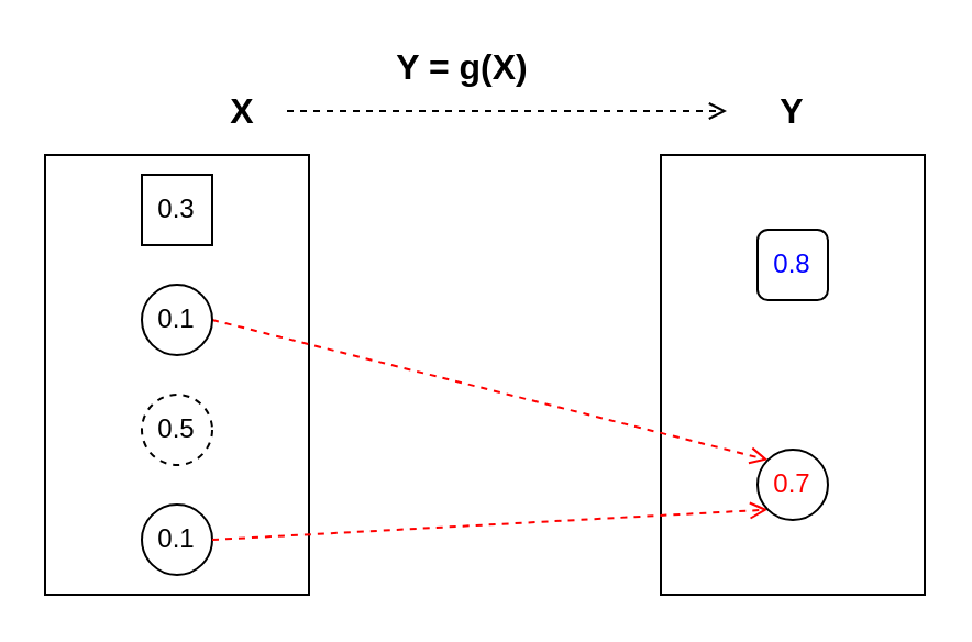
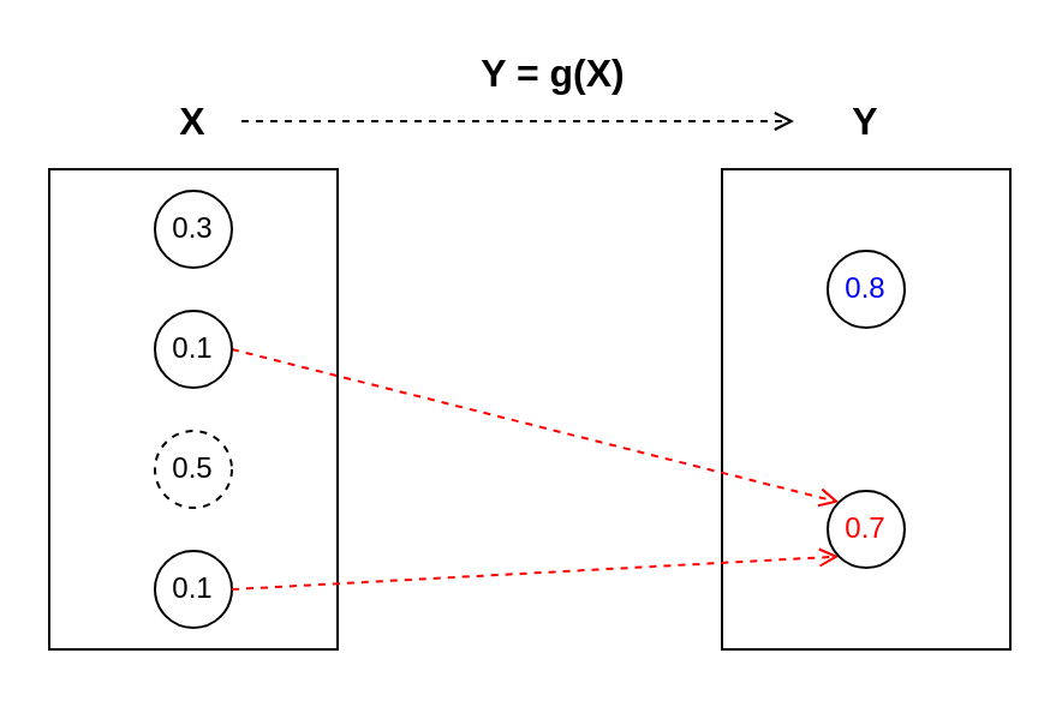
- <mxCell id="15" value="Y = g(X)" style="text;html=1;strokeColor=none;fillColor=none;align=center;verticalAlign=middle;whiteSpace=wrap;rounded=0;fontSize=16;fontStyle=1" vertex="1" parent="1"><mxGeometry x="160" y="20" width="100" height="20" as="geometry" /></mxCell>
+ <mxCell id="15" value="Y = g(X)" style="text;html=1;strokeColor=none;fillColor=none;align=center;verticalAlign=middle;whiteSpace=wrap;rounded=0;fontSize=16;fontStyle=1" vertex="1" parent="1"><mxGeometry x="180" y="20" width="100" height="20" as="geometry" /></mxCell>
- <mxCell id="13" value="X" style="text;html=1;strokeColor=none;fillColor=none;align=center;verticalAlign=middle;whiteSpace=wrap;rounded=0;fontSize=16;fontStyle=1" vertex="1" parent="1"><mxGeometry x="90" y="40" width="40" height="20" as="geometry" /></mxCell>
+ <mxCell id="13" value="X" style="text;html=1;strokeColor=none;fillColor=none;align=center;verticalAlign=middle;whiteSpace=wrap;rounded=0;fontSize=16;fontStyle=1" vertex="1" parent="1"><mxGeometry x="60" y="40" width="40" height="20" as="geometry" /></mxCell>
- <mxCell id="4" value="0.3" style="whiteSpace=wrap;html=1;aspect=fixed;fillColor=none;fontSize=12;rounded=0;" vertex="1" parent="1"><mxGeometry x="64" y="79" width="32" height="32" as="geometry" /></mxCell>
+ <mxCell id="4" value="0.3" style="ellipse;whiteSpace=wrap;html=1;aspect=fixed;fillColor=none;fontSize=12;" vertex="1" parent="1"><mxGeometry x="64" y="79" width="32" height="32" as="geometry" /></mxCell>
- <mxCell id="10" value="0.8" style="whiteSpace=wrap;html=1;aspect=fixed;fillColor=none;fontSize=12;fontColor=#0000FF;rounded=1;" vertex="1" parent="1"><mxGeometry x="344" y="104" width="32" height="32" as="geometry" /></mxCell>
+ <mxCell id="10" value="0.8" style="ellipse;whiteSpace=wrap;html=1;aspect=fixed;fillColor=none;fontSize=12;fontColor=#0000FF;" vertex="1" parent="1"><mxGeometry x="344" y="104" width="32" height="32" as="geometry" /></mxCell>
